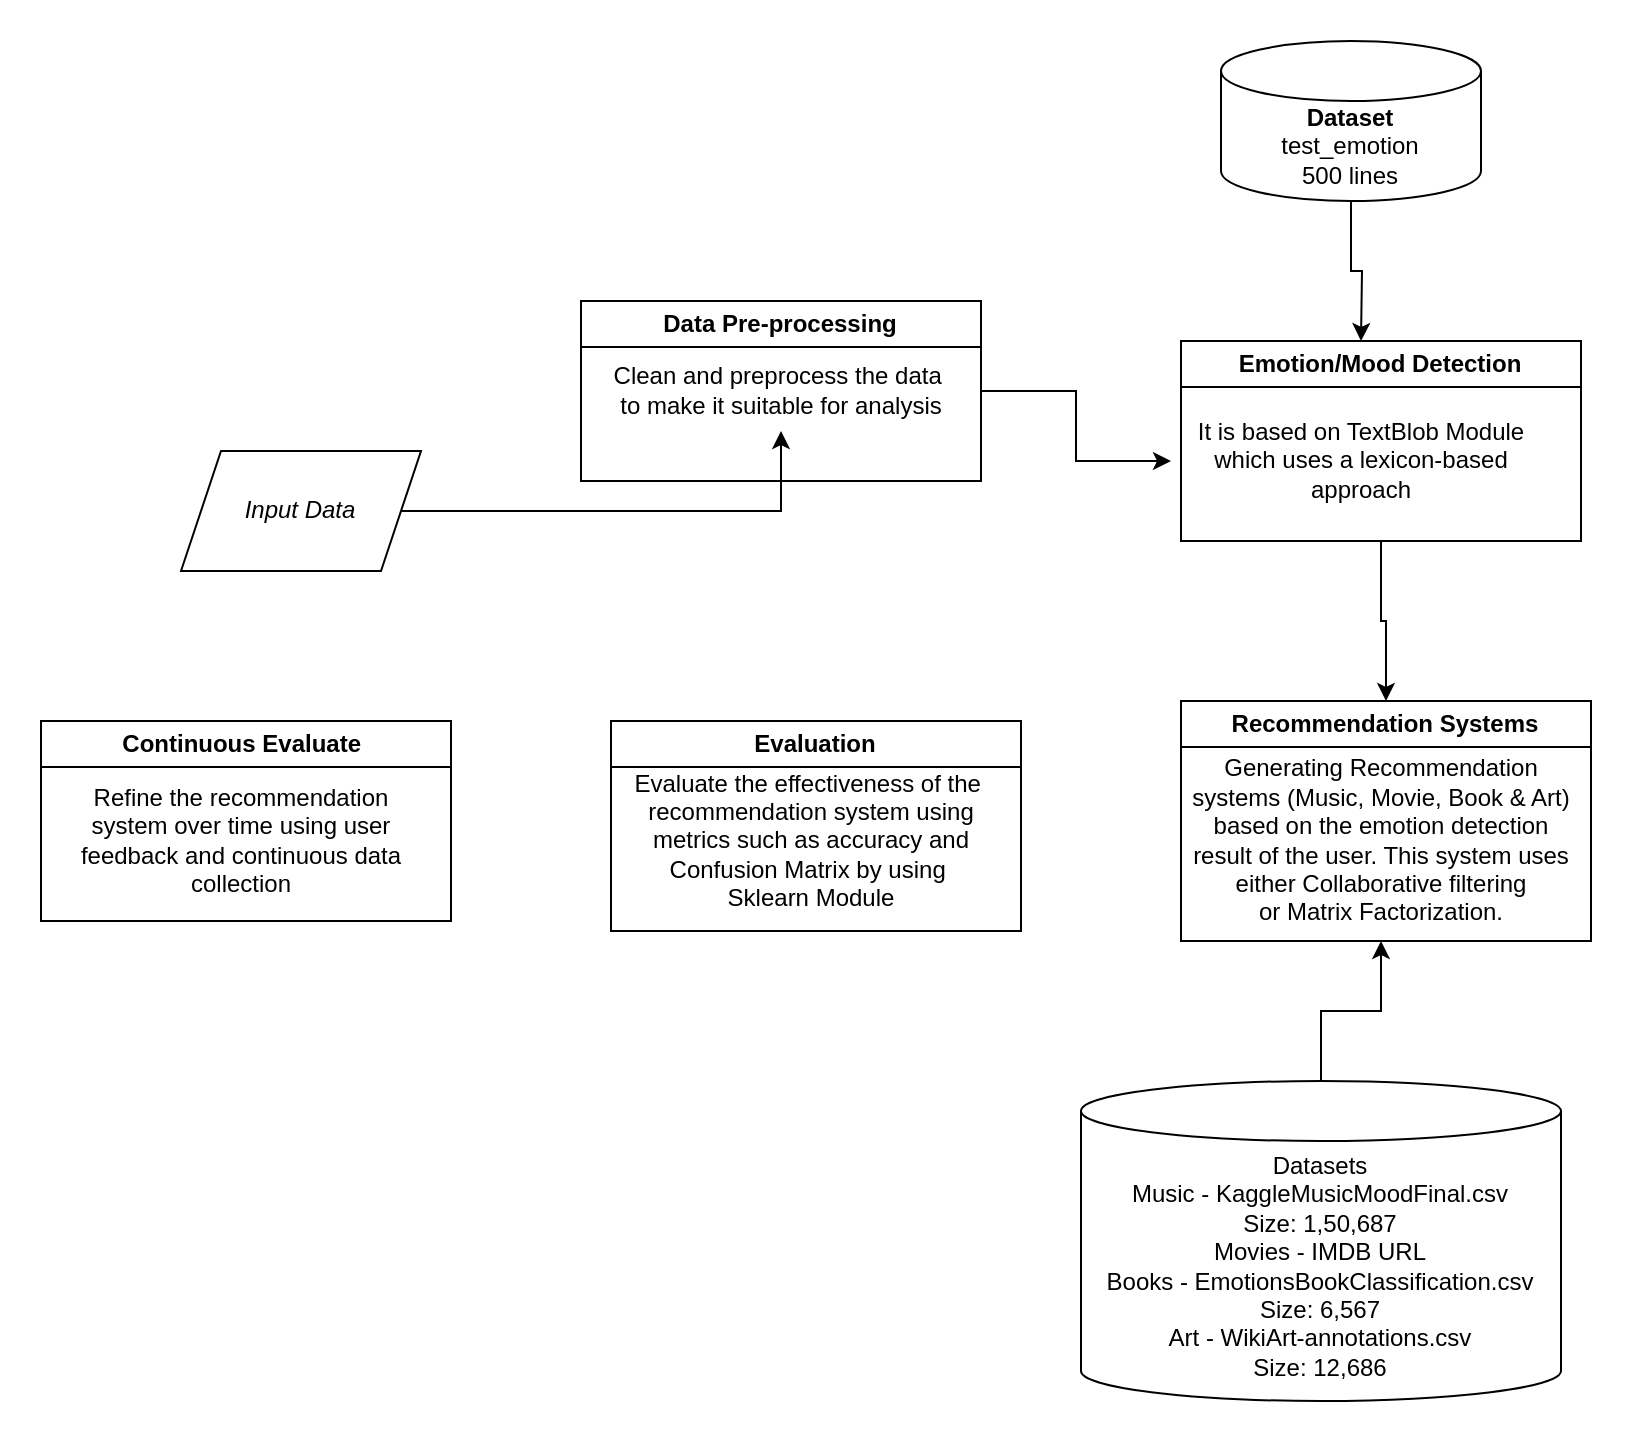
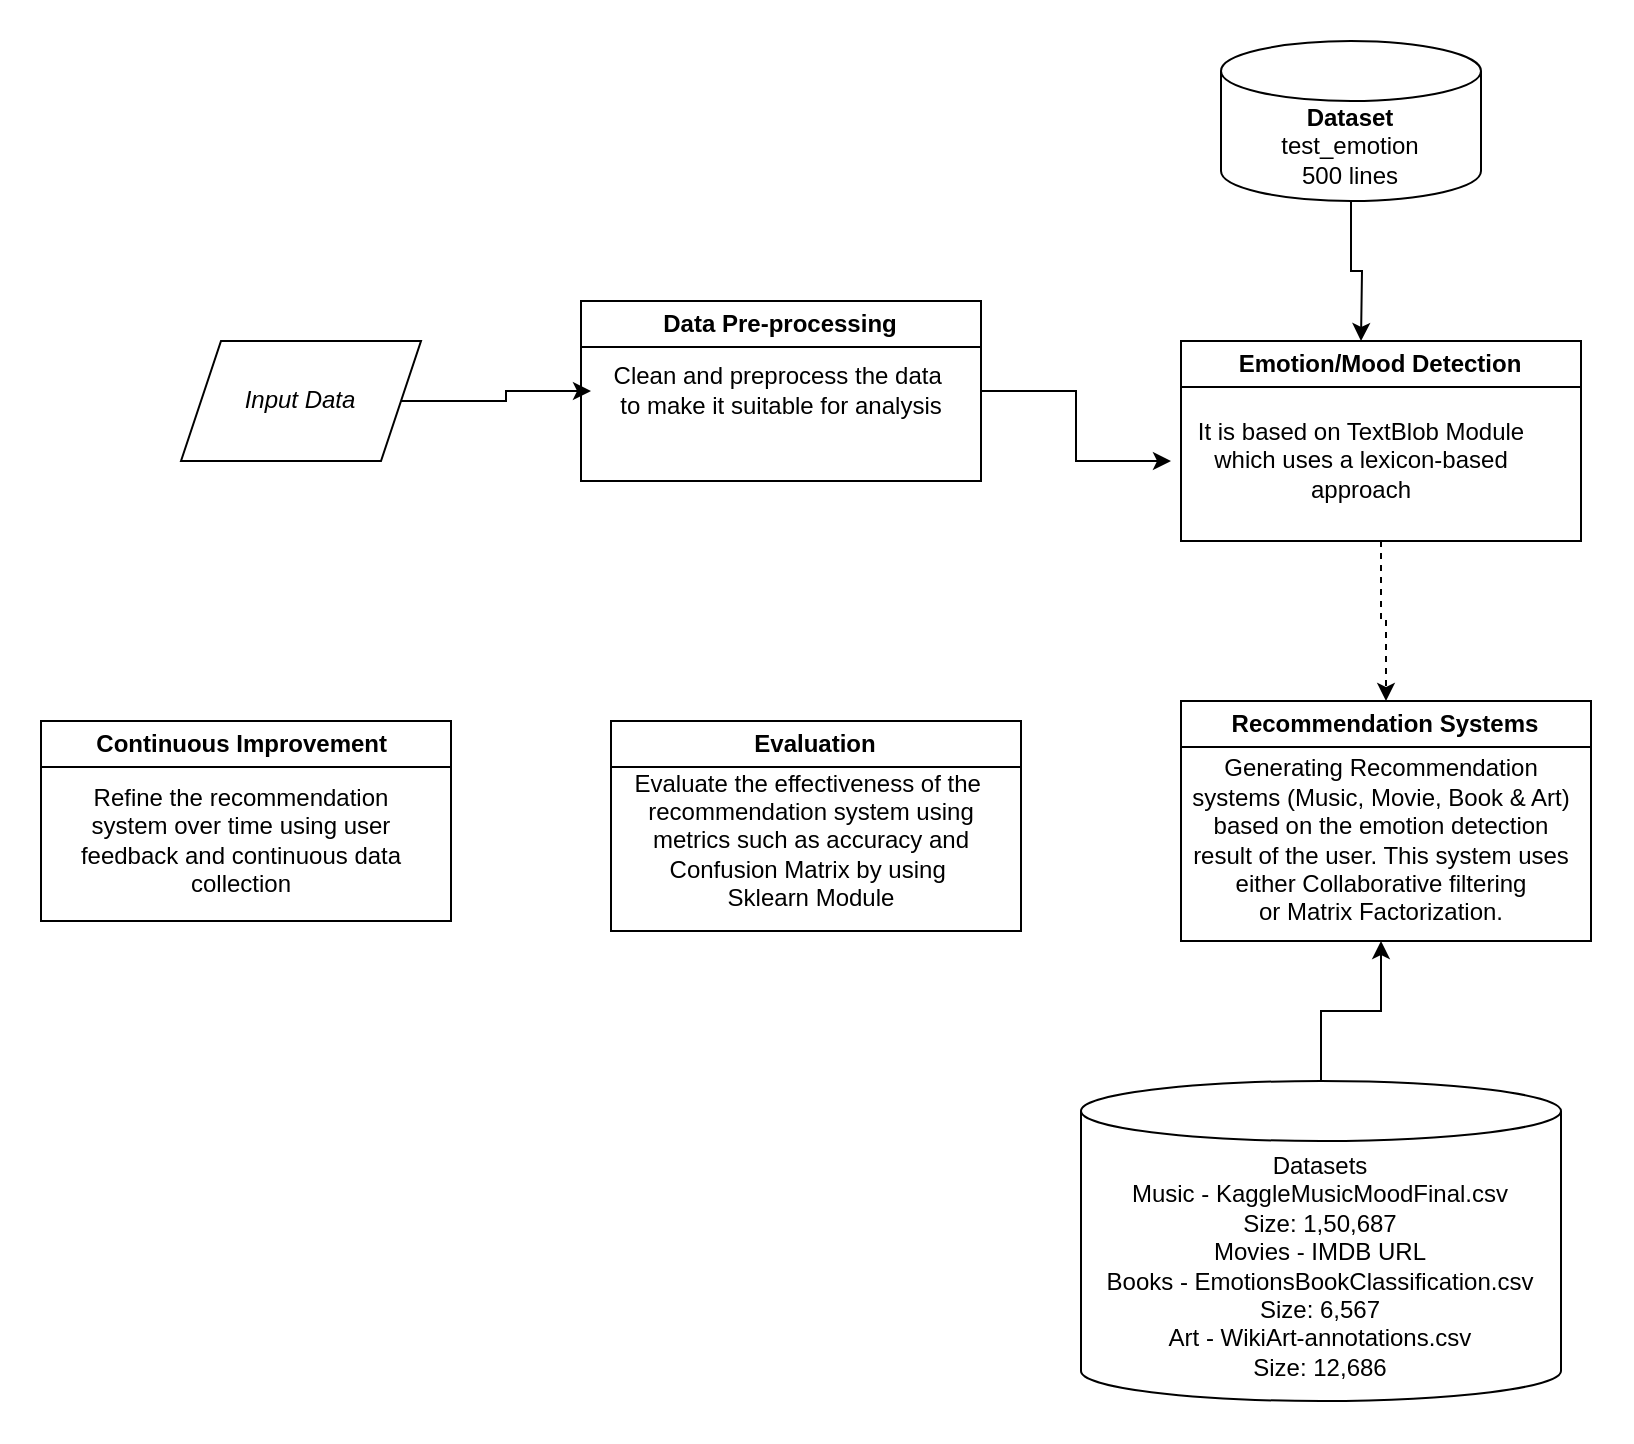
- <mxCell id="3" value="&lt;i&gt;Input Data&lt;/i&gt;" style="shape=parallelogram;perimeter=parallelogramPerimeter;whiteSpace=wrap;html=1;fixedSize=1;" vertex="1" parent="1"><mxGeometry x="90" y="225" width="120" height="60" as="geometry" /></mxCell>
+ <mxCell id="3" value="&lt;i&gt;Input Data&lt;/i&gt;" style="shape=parallelogram;perimeter=parallelogramPerimeter;whiteSpace=wrap;html=1;fixedSize=1;" vertex="1" parent="1"><mxGeometry x="90" y="170" width="120" height="60" as="geometry" /></mxCell>
- <mxCell id="7" value="" style="edgeStyle=orthogonalEdgeStyle;rounded=0;orthogonalLoop=1;jettySize=auto;html=1;entryX=0.5;entryY=0;entryDx=0;entryDy=0;" edge="1" parent="1" source="8" target="10"><mxGeometry relative="1" as="geometry" /></mxCell>
+ <mxCell id="7" value="" style="edgeStyle=orthogonalEdgeStyle;rounded=0;orthogonalLoop=1;jettySize=auto;html=1;entryX=0.5;entryY=0;entryDx=0;entryDy=0;dashed=1;" edge="1" parent="1" source="8" target="10"><mxGeometry relative="1" as="geometry" /></mxCell>
- <mxCell id="14" value="Continuous Evaluate&amp;nbsp;" style="swimlane;whiteSpace=wrap;html=1;" vertex="1" parent="1"><mxGeometry y="360" width="205" height="100" as="geometry" x="20" /></mxCell>
+ <mxCell id="14" value="Continuous Improvement&amp;nbsp;" style="swimlane;whiteSpace=wrap;html=1;" vertex="1" parent="1"><mxGeometry y="360" width="205" height="100" as="geometry" x="20" /></mxCell>
